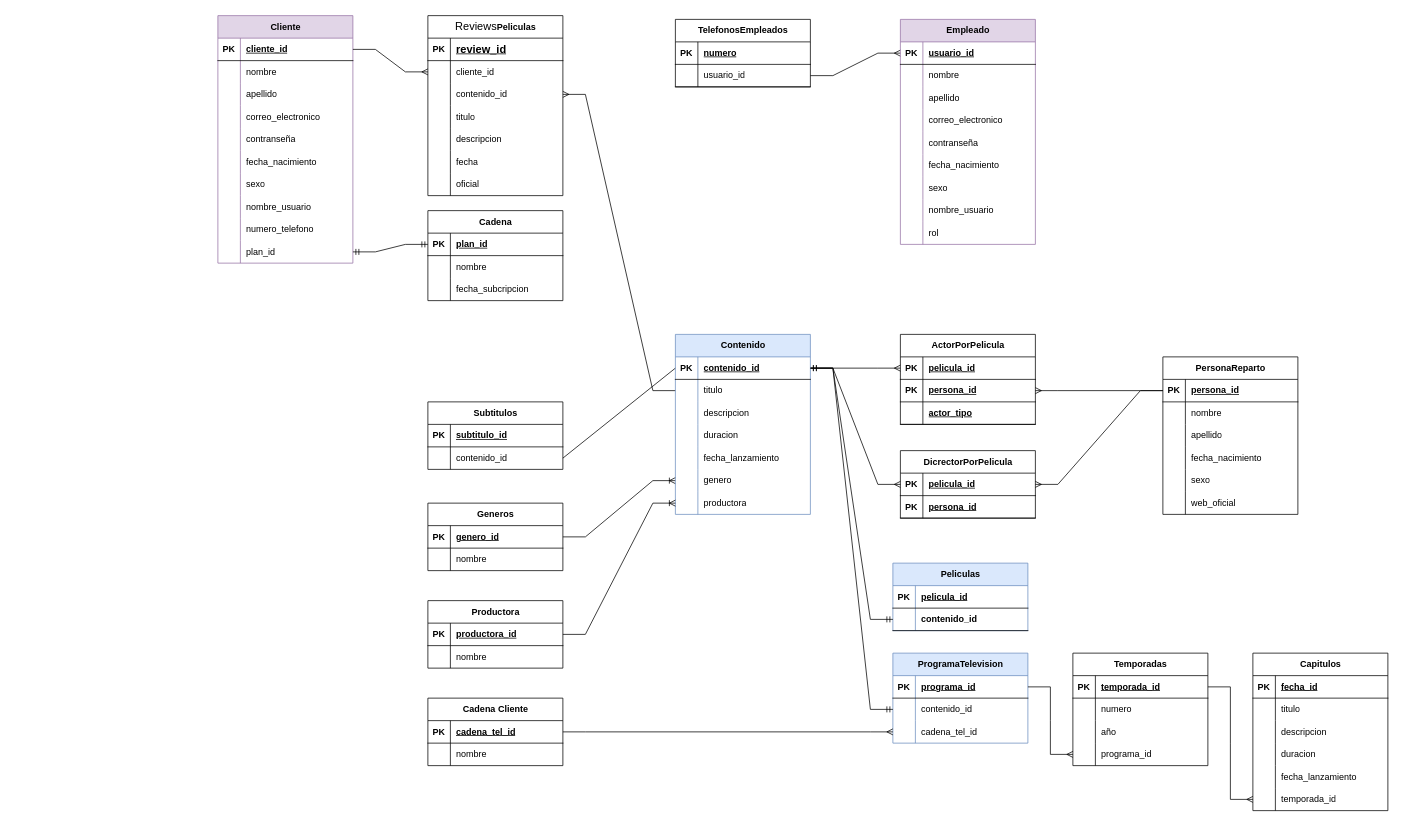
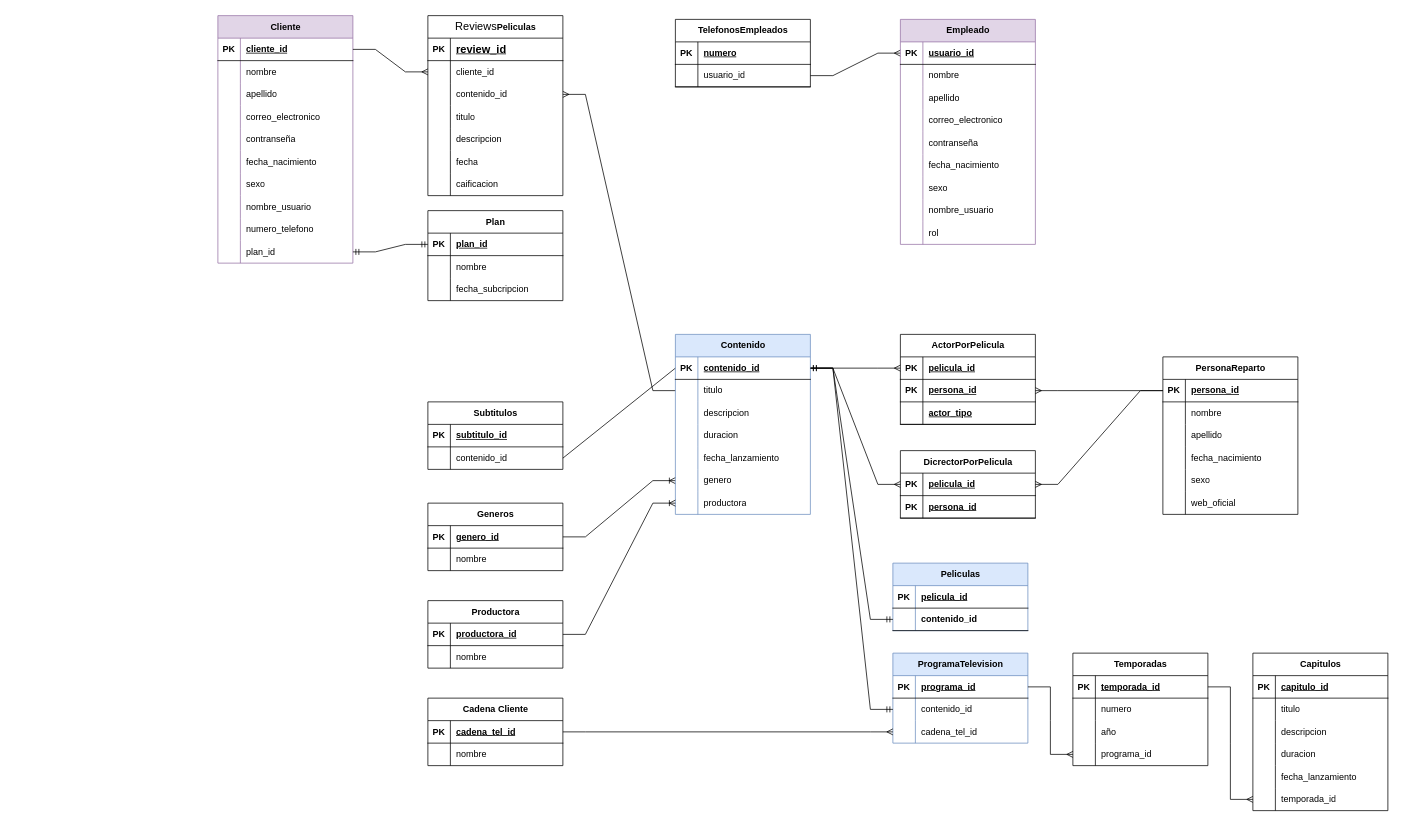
- <mxCell id="194" value="oficial" style="shape=partialRectangle;connectable=0;fillColor=none;top=0;left=0;bottom=0;right=0;align=left;spacingLeft=6;overflow=hidden;whiteSpace=wrap;html=1;" parent="192" vertex="1"><mxGeometry x="30" width="150" height="30" as="geometry"><mxRectangle width="150" height="30" as="alternateBounds" /></mxGeometry></mxCell>
+ <mxCell id="194" value="caificacion" style="shape=partialRectangle;connectable=0;fillColor=none;top=0;left=0;bottom=0;right=0;align=left;spacingLeft=6;overflow=hidden;whiteSpace=wrap;html=1;" parent="192" vertex="1"><mxGeometry x="30" width="150" height="30" as="geometry"><mxRectangle width="150" height="30" as="alternateBounds" /></mxGeometry></mxCell>
- <mxCell id="110" value="Cadena" style="shape=table;startSize=30;container=1;collapsible=1;childLayout=tableLayout;fixedRows=1;rowLines=0;fontStyle=1;align=center;resizeLast=1;html=1;" parent="1" vertex="1"><mxGeometry x="570" y="280" width="180" height="120" as="geometry" /></mxCell>
+ <mxCell id="110" value="Plan" style="shape=table;startSize=30;container=1;collapsible=1;childLayout=tableLayout;fixedRows=1;rowLines=0;fontStyle=1;align=center;resizeLast=1;html=1;" parent="1" vertex="1"><mxGeometry x="570" y="280" width="180" height="120" as="geometry" /></mxCell>
- <mxCell id="137" value="fecha_id" style="shape=partialRectangle;connectable=0;fillColor=none;top=0;left=0;bottom=0;right=0;align=left;spacingLeft=6;fontStyle=5;overflow=hidden;whiteSpace=wrap;html=1;" parent="135" vertex="1"><mxGeometry x="30" width="150" height="30" as="geometry"><mxRectangle width="150" height="30" as="alternateBounds" /></mxGeometry></mxCell>
+ <mxCell id="137" value="capitulo_id" style="shape=partialRectangle;connectable=0;fillColor=none;top=0;left=0;bottom=0;right=0;align=left;spacingLeft=6;fontStyle=5;overflow=hidden;whiteSpace=wrap;html=1;" parent="135" vertex="1"><mxGeometry x="30" width="150" height="30" as="geometry"><mxRectangle width="150" height="30" as="alternateBounds" /></mxGeometry></mxCell>
